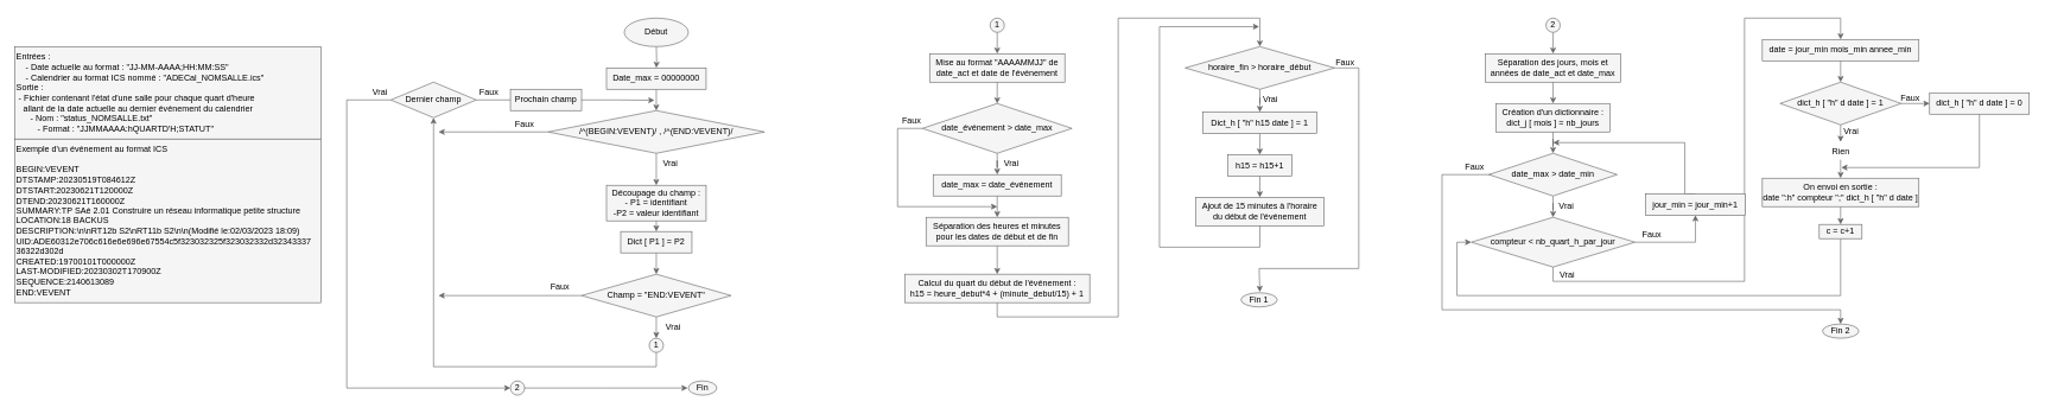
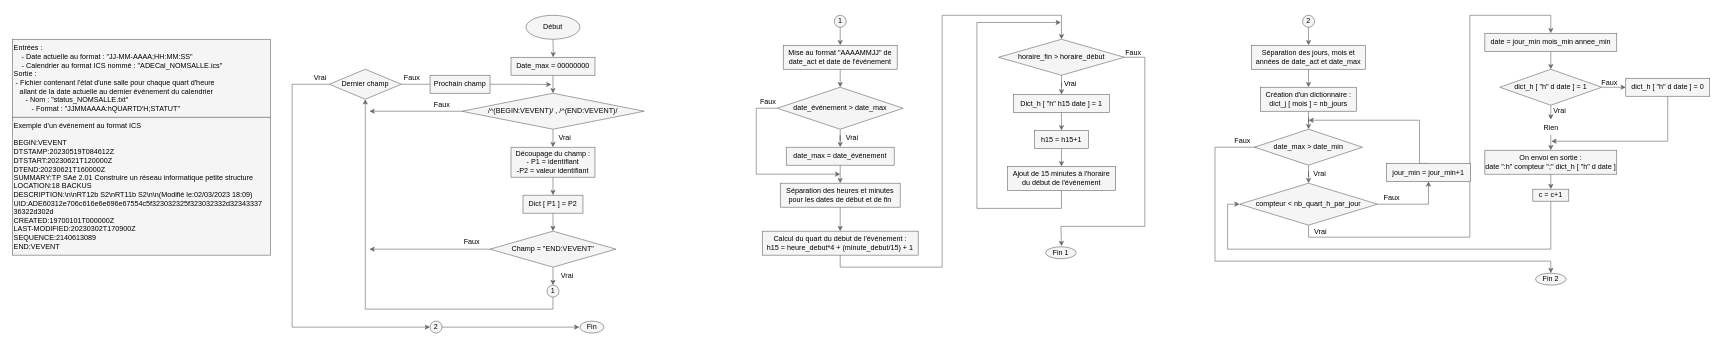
- <mxCell id="15" value="Découpage du champ :&lt;br&gt;- P1 = identifiant&lt;br&gt;-P2 = valeur identifiant" style="rounded=0;whiteSpace=wrap;html=1;fillColor=#f5f5f5;fontColor=#000000;strokeColor=#666666;labelBackgroundColor=none;" vertex="1" parent="1"><mxGeometry x="851" y="260" width="140" height="50" as="geometry" /></mxCell>
+ <mxCell id="15" value="Découpage du champ :&lt;br&gt;- P1 = identifiant&lt;br&gt;-P2 = valeur identifiant" style="rounded=0;whiteSpace=wrap;html=1;fillColor=#f5f5f5;fontColor=#000000;strokeColor=#666666;labelBackgroundColor=none;" vertex="1" parent="1"><mxGeometry x="851" y="245" width="140" height="50" as="geometry" /></mxCell>
